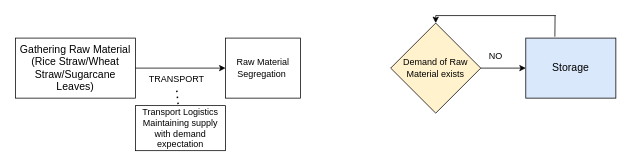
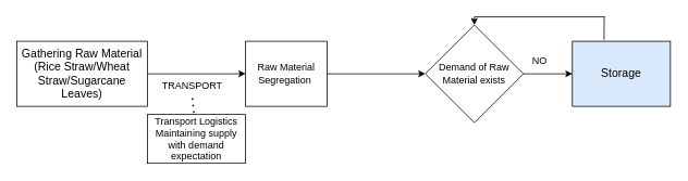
+ <mxCell id="9" value="" style="endArrow=classic;html=1;exitX=1;exitY=0.5;exitDx=0;exitDy=0;entryX=0;entryY=0.5;entryDx=0;entryDy=0;" edge="1" parent="1" source="4" target="8"><mxGeometry width="50" height="50" relative="1" as="geometry"><mxPoint x="380" y="290" as="sourcePoint" /><mxPoint x="430" y="240" as="targetPoint" /></mxGeometry></mxCell>
- <mxCell id="8" value="Demand of Raw Material exists" style="rhombus;whiteSpace=wrap;html=1;fillColor=#fff2cc;" vertex="1" parent="1"><mxGeometry x="520" y="30" width="120" height="120" as="geometry" /></mxCell>
+ <mxCell id="8" value="Demand of Raw Material exists" style="rhombus;whiteSpace=wrap;html=1;" vertex="1" parent="1"><mxGeometry x="520" y="30" width="120" height="120" as="geometry" /></mxCell>
